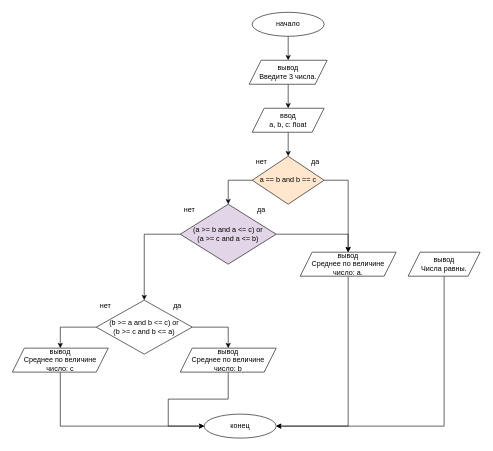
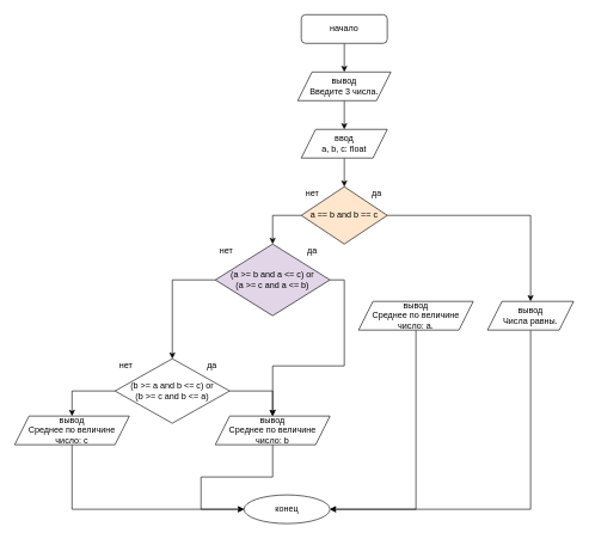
- <mxCell id="3" value="начало" style="ellipse;whiteSpace=wrap;html=1;" parent="1" vertex="1"><mxGeometry x="420" y="20" width="120" height="40" as="geometry" /></mxCell>
+ <mxCell id="3" value="начало" style="whiteSpace=wrap;html=1;rounded=1;" parent="1" vertex="1"><mxGeometry x="420" y="20" width="120" height="40" as="geometry" /></mxCell>
- <mxCell id="19" style="edgeStyle=orthogonalEdgeStyle;rounded=0;orthogonalLoop=1;jettySize=auto;html=1;exitX=1;exitY=0.5;exitDx=0;exitDy=0;" parent="1" source="13" target="27" edge="1"><mxGeometry relative="1" as="geometry" /></mxCell>
+ <mxCell id="19" style="edgeStyle=orthogonalEdgeStyle;rounded=0;orthogonalLoop=1;jettySize=auto;html=1;exitX=1;exitY=0.5;exitDx=0;exitDy=0;" parent="1" source="13" target="17" edge="1"><mxGeometry relative="1" as="geometry" /></mxCell>
- <mxCell id="28" style="edgeStyle=orthogonalEdgeStyle;rounded=0;orthogonalLoop=1;jettySize=auto;html=1;exitX=1;exitY=0.5;exitDx=0;exitDy=0;entryX=0.5;entryY=0;entryDx=0;entryDy=0;" parent="1" source="9" target="27" edge="1"><mxGeometry relative="1" as="geometry"><mxPoint x="580" y="380" as="targetPoint" /></mxGeometry></mxCell>
+ <mxCell id="28" style="edgeStyle=orthogonalEdgeStyle;rounded=0;orthogonalLoop=1;jettySize=auto;html=1;exitX=1;exitY=0.5;exitDx=0;exitDy=0;" parent="1" source="9" target="30" edge="1"><mxGeometry relative="1" as="geometry"><mxPoint x="580" y="380" as="targetPoint" /></mxGeometry></mxCell>
